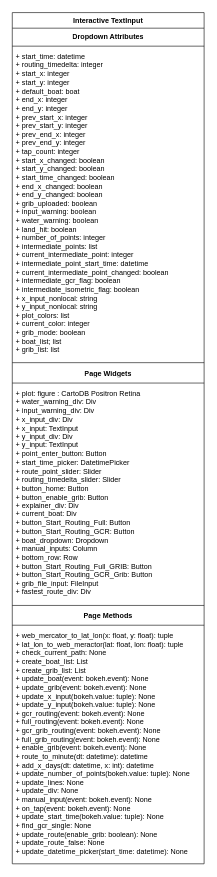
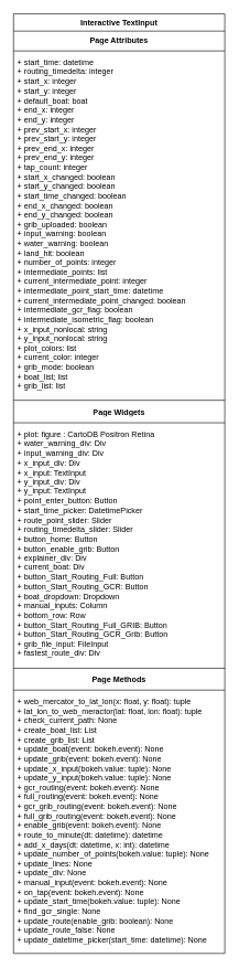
- <mxCell id="3" value="&lt;span style=&quot;font-weight: 700;&quot;&gt;Dropdown Attributes&lt;/span&gt;" style="text;strokeColor=none;fillColor=none;align=center;verticalAlign=top;spacingLeft=4;spacingRight=4;overflow=hidden;rotatable=0;points=[[0,0.5],[1,0.5]];portConstraint=eastwest;whiteSpace=wrap;html=1;" vertex="1" parent="2"><mxGeometry y="26" width="320" height="26" as="geometry" /></mxCell>
+ <mxCell id="3" value="&lt;span style=&quot;font-weight: 700;&quot;&gt;Page Attributes&lt;/span&gt;" style="text;strokeColor=none;fillColor=none;align=center;verticalAlign=top;spacingLeft=4;spacingRight=4;overflow=hidden;rotatable=0;points=[[0,0.5],[1,0.5]];portConstraint=eastwest;whiteSpace=wrap;html=1;" vertex="1" parent="2"><mxGeometry y="26" width="320" height="26" as="geometry" /></mxCell>
